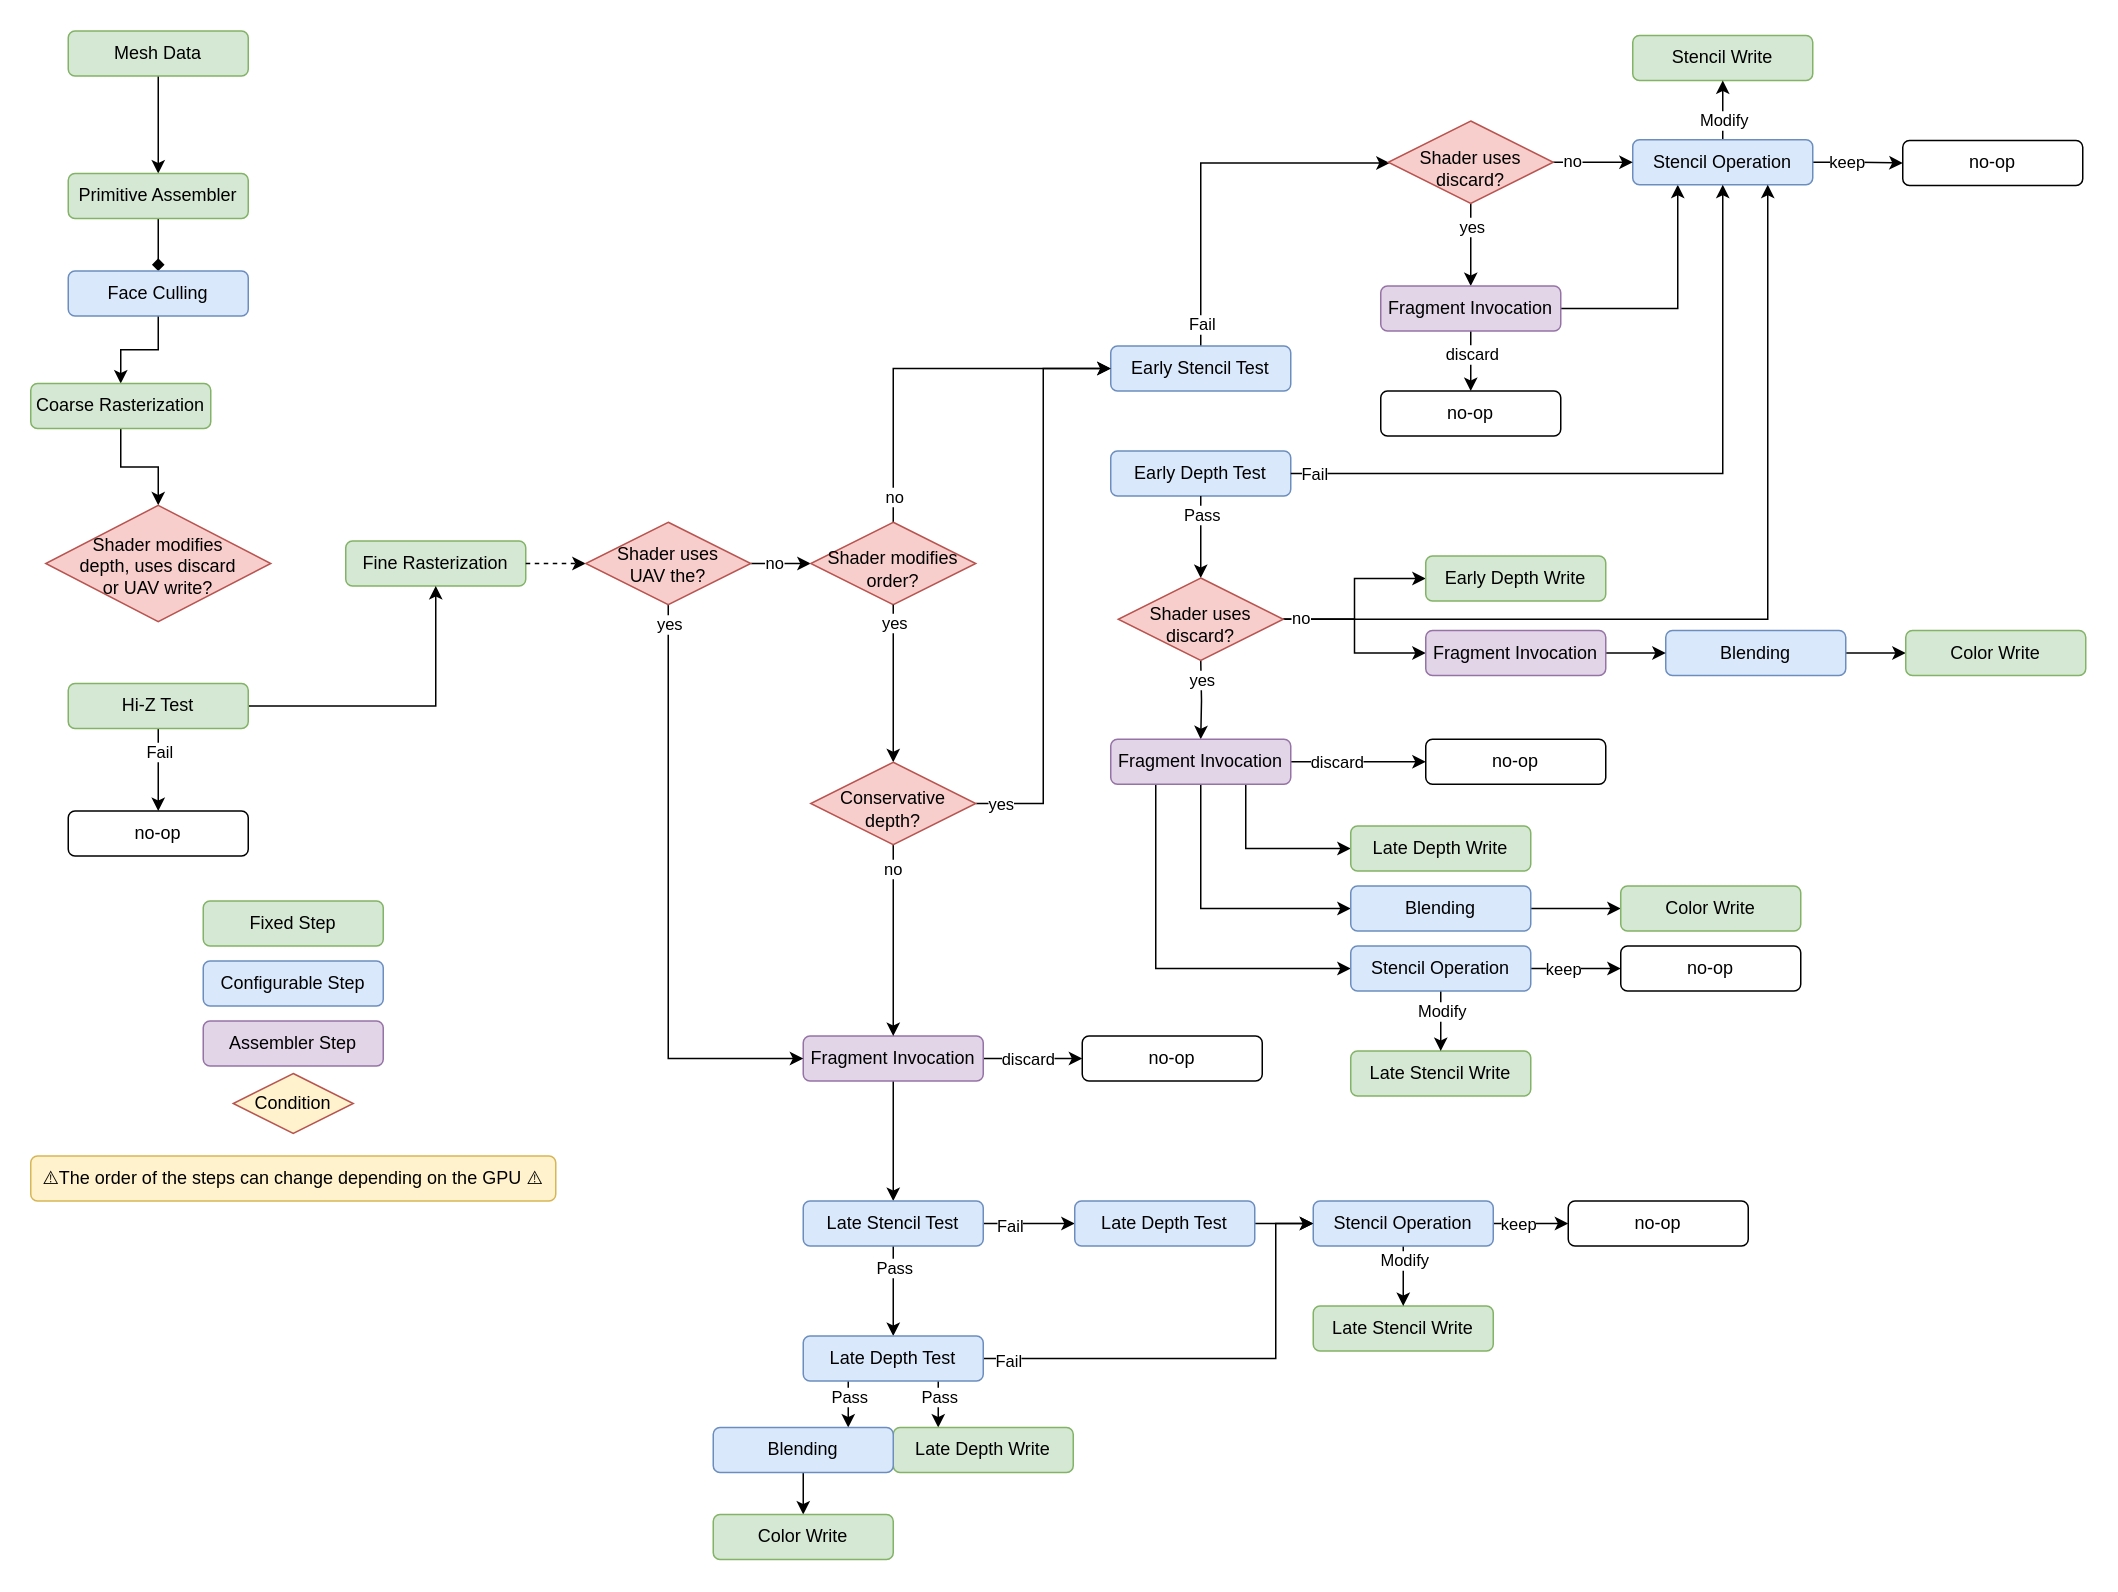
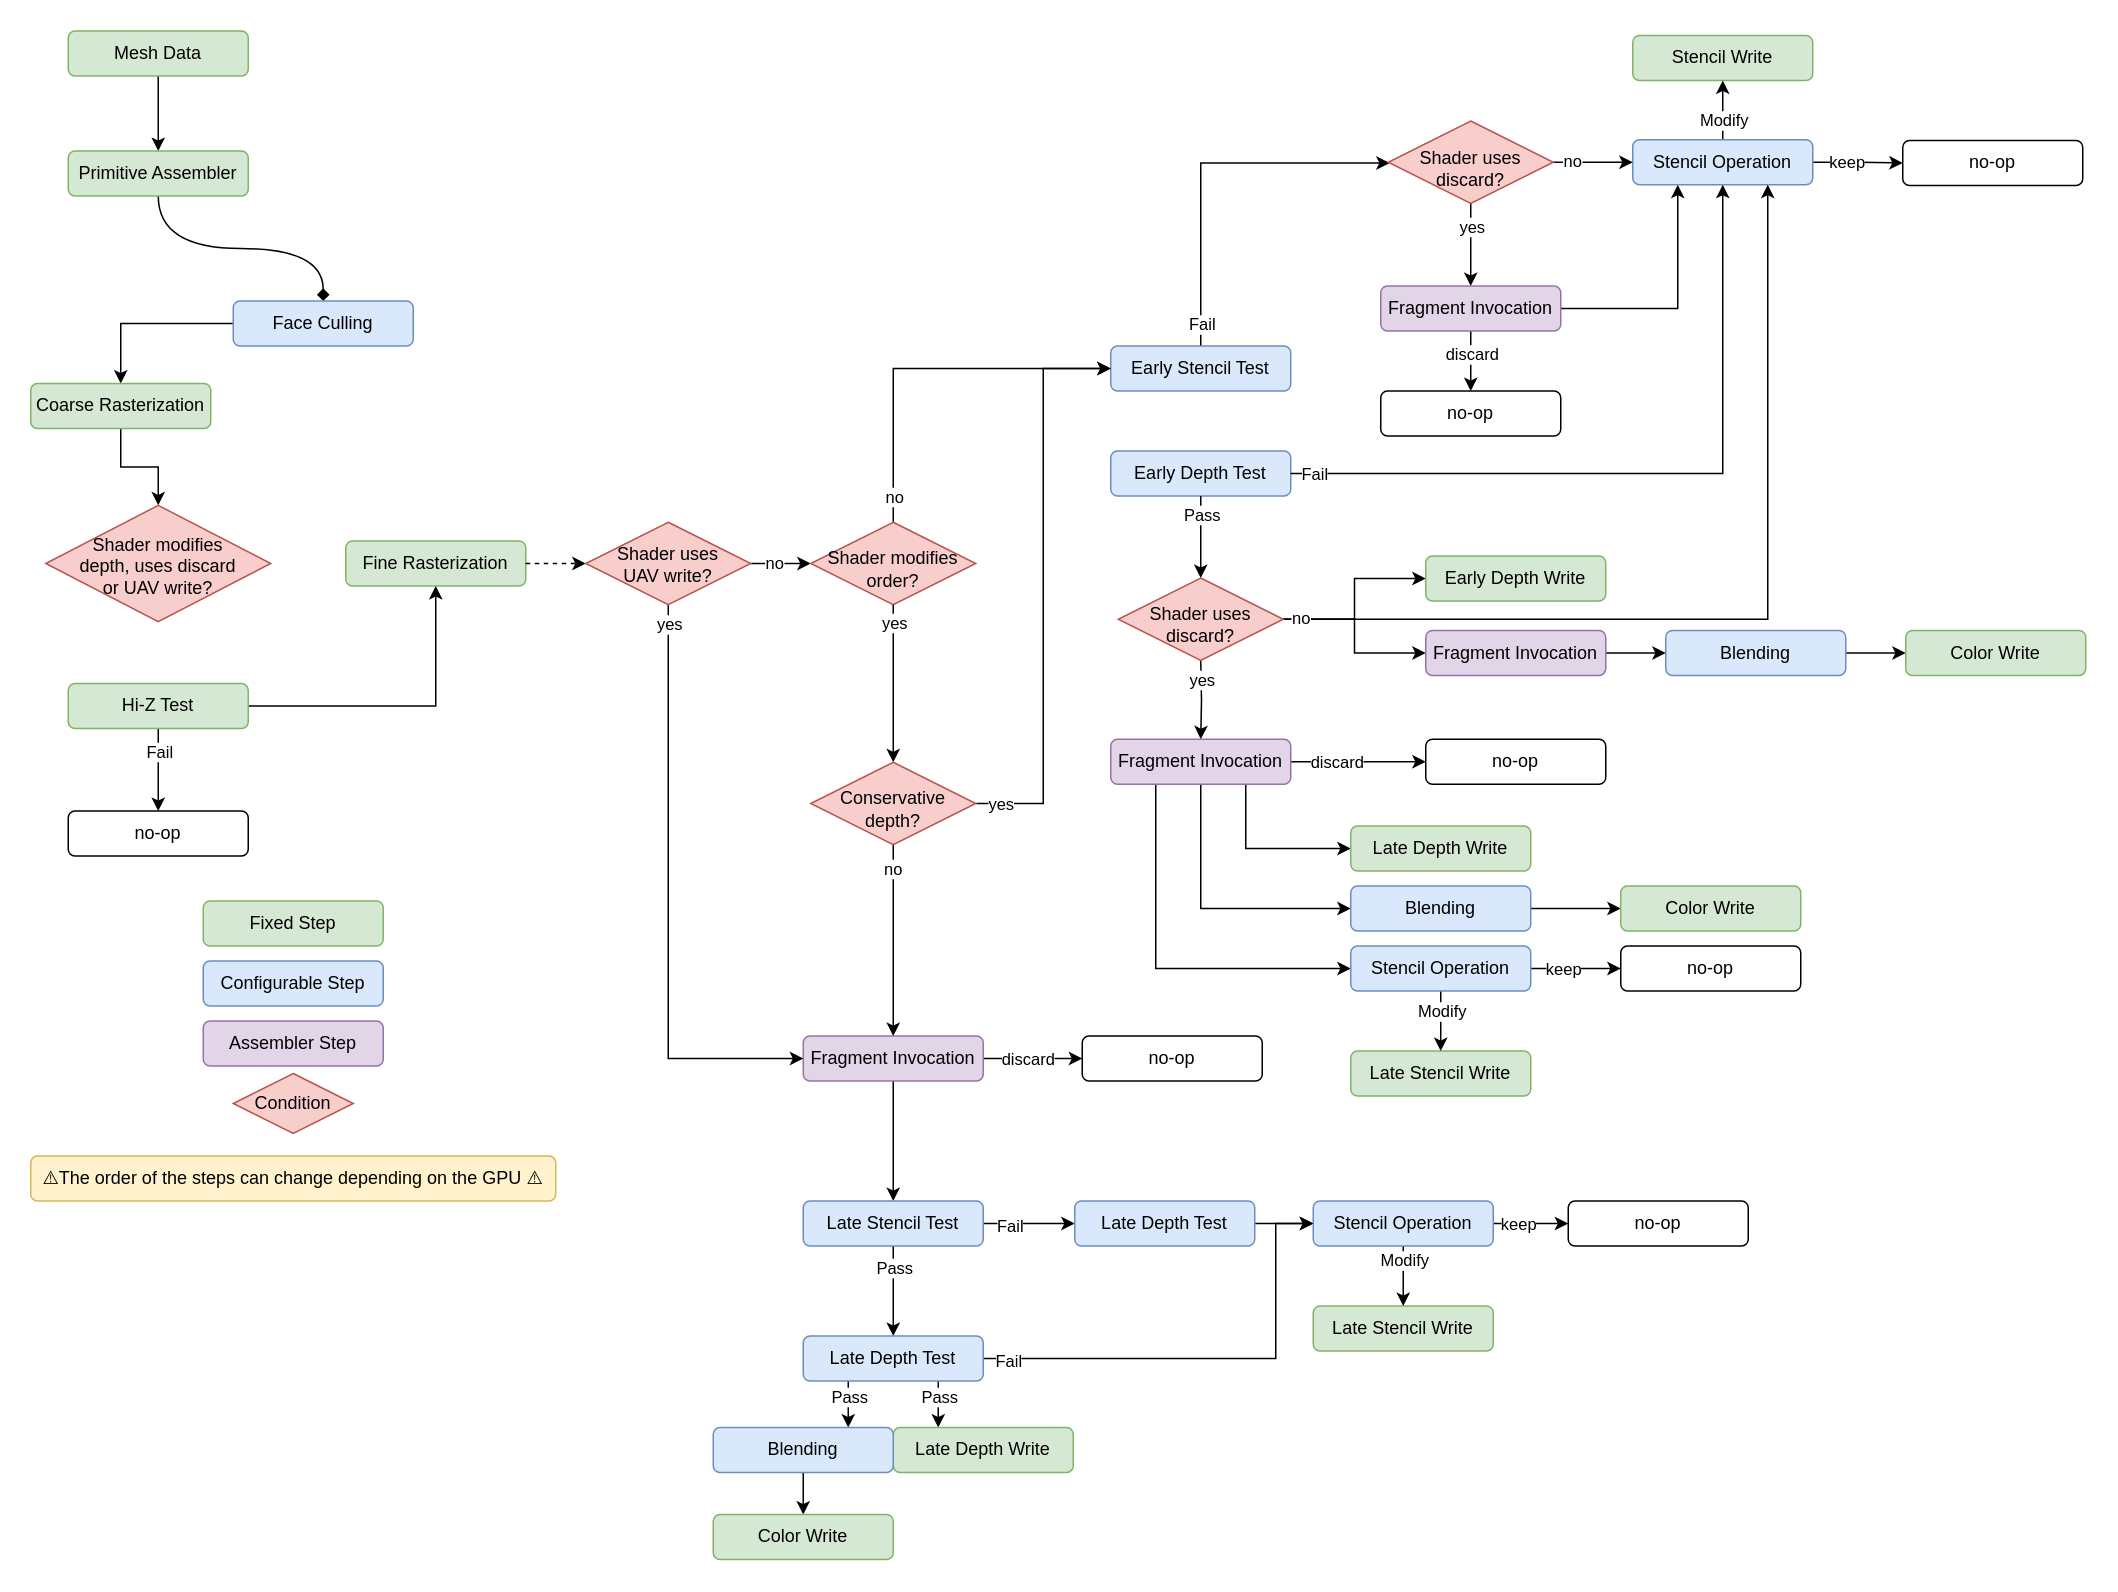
- <mxCell id="5" value="Primitive Assembler" style="rounded=1;whiteSpace=wrap;html=1;fillColor=#d5e8d4;strokeColor=#82b366;" parent="1" vertex="1"><mxGeometry x="45" y="115" width="120" height="30" as="geometry" /></mxCell>
+ <mxCell id="5" value="Primitive Assembler" style="rounded=1;whiteSpace=wrap;html=1;fillColor=#d5e8d4;strokeColor=#82b366;" parent="1" vertex="1"><mxGeometry x="45" y="100" width="120" height="30" as="geometry" /></mxCell>
- <mxCell id="7" value="Face Culling" style="rounded=1;whiteSpace=wrap;html=1;fillColor=#dae8fc;strokeColor=#6c8ebf;" parent="1" vertex="1"><mxGeometry x="45" y="180" width="120" height="30" as="geometry" /></mxCell>
+ <mxCell id="7" value="Face Culling" style="rounded=1;whiteSpace=wrap;html=1;fillColor=#dae8fc;strokeColor=#6c8ebf;" parent="1" vertex="1"><mxGeometry x="155" y="200" width="120" height="30" as="geometry" /></mxCell>
- <mxCell id="124" value="&lt;span style=&quot;background-color: initial;&quot;&gt;Shader&amp;nbsp;&lt;/span&gt;uses&lt;div&gt;&lt;span style=&quot;background-color: initial;&quot;&gt;UAV the?&lt;/span&gt;&lt;/div&gt;" style="rhombus;whiteSpace=wrap;html=1;fillColor=#f8cecc;strokeColor=#b85450;spacingTop=1;" vertex="1" parent="1"><mxGeometry x="390" y="347.5" width="110" height="55" as="geometry" /></mxCell>
+ <mxCell id="124" value="&lt;span style=&quot;background-color: initial;&quot;&gt;Shader&amp;nbsp;&lt;/span&gt;uses&lt;div&gt;&lt;span style=&quot;background-color: initial;&quot;&gt;UAV write?&lt;/span&gt;&lt;/div&gt;" style="rhombus;whiteSpace=wrap;html=1;fillColor=#f8cecc;strokeColor=#b85450;spacingTop=1;" vertex="1" parent="1"><mxGeometry x="390" y="347.5" width="110" height="55" as="geometry" /></mxCell>
- <mxCell id="50" value="Condition" style="rhombus;whiteSpace=wrap;html=1;fillColor=#fff2cc;strokeColor=#b85450;" parent="1" vertex="1"><mxGeometry x="155" y="715" width="80" height="40" as="geometry" /></mxCell>
+ <mxCell id="50" value="Condition" style="rhombus;whiteSpace=wrap;html=1;fillColor=#f8cecc;strokeColor=#b85450;" parent="1" vertex="1"><mxGeometry x="155" y="715" width="80" height="40" as="geometry" /></mxCell>
